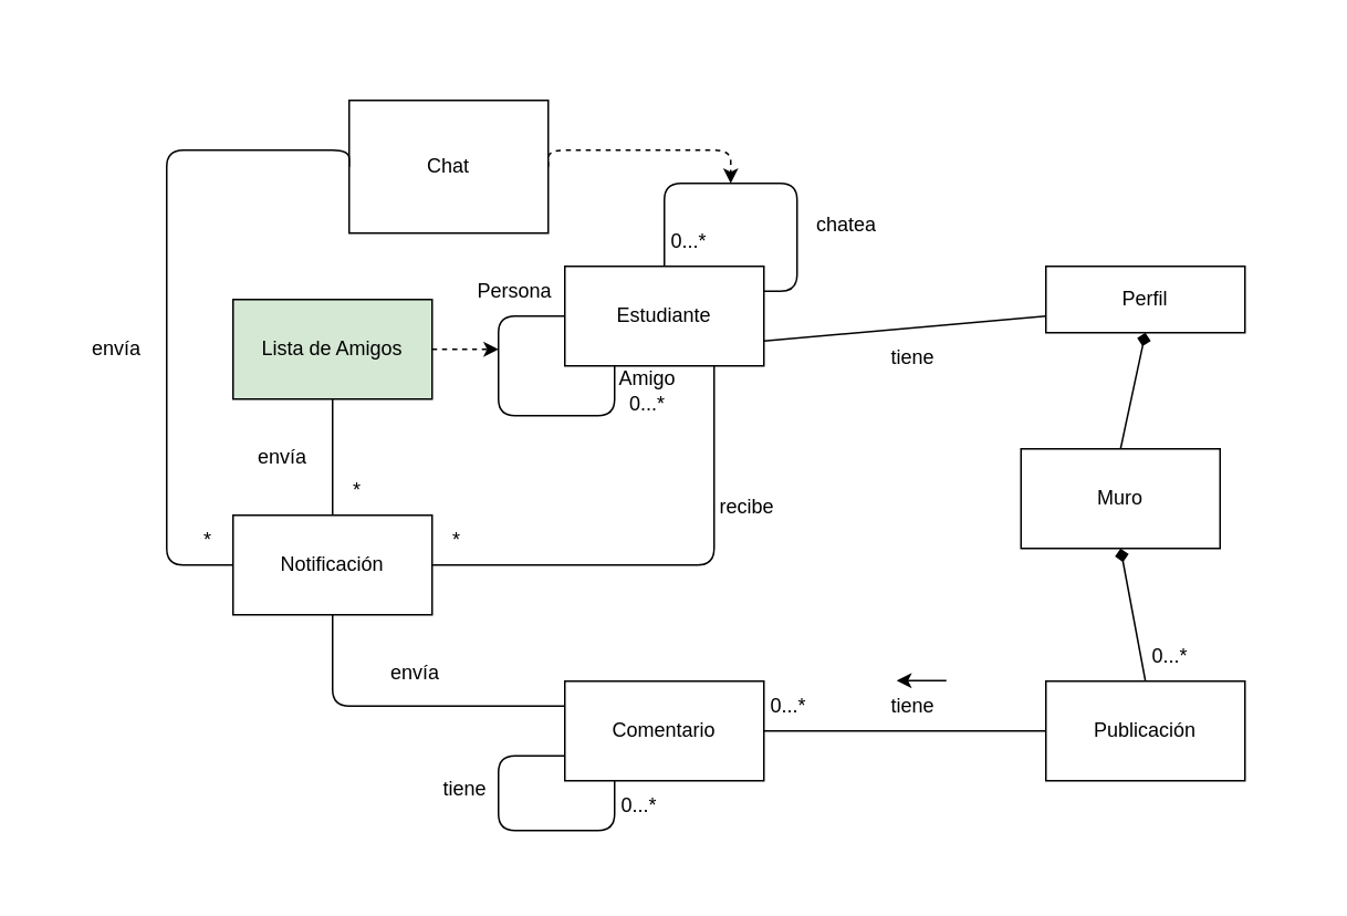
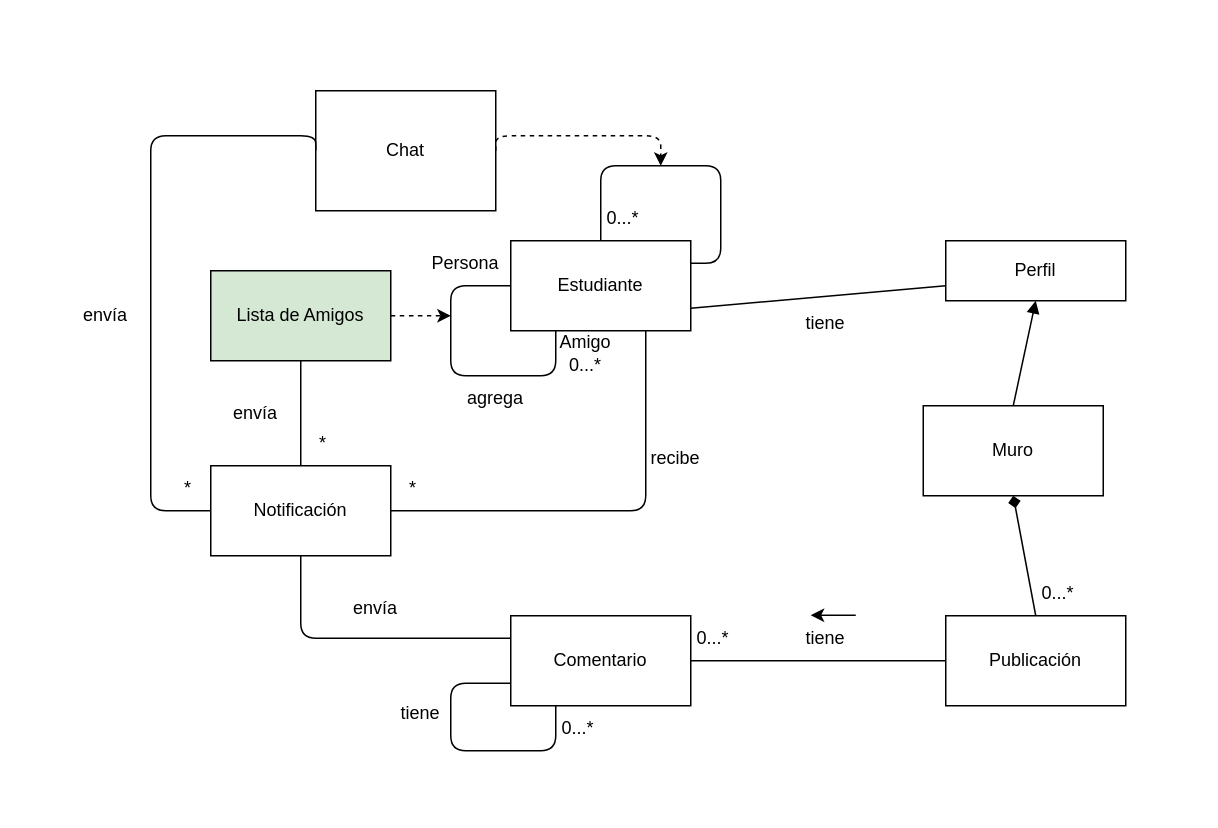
- <mxCell id="41" value="chatea" style="text;html=1;align=center;verticalAlign=middle;whiteSpace=wrap;rounded=0;" parent="1" vertex="1"><mxGeometry x="480" y="120" width="60" height="30" as="geometry" /></mxCell>
- <mxCell id="15" style="edgeStyle=none;html=1;exitX=0.5;exitY=0;exitDx=0;exitDy=0;entryX=0.5;entryY=1;entryDx=0;entryDy=0;endArrow=diamond;endFill=1;" parent="1" source="16" target="14" edge="1"><mxGeometry relative="1" as="geometry" /></mxCell>
+ <mxCell id="15" style="edgeStyle=none;html=1;exitX=0.5;exitY=0;exitDx=0;exitDy=0;entryX=0.5;entryY=1;entryDx=0;entryDy=0;endArrow=block;endFill=1;" parent="1" source="16" target="14" edge="1"><mxGeometry relative="1" as="geometry" /></mxCell>
+ <mxCell id="26" value="agrega" style="text;html=1;align=center;verticalAlign=middle;whiteSpace=wrap;rounded=0;" parent="1" vertex="1"><mxGeometry x="300" y="250" width="60" height="30" as="geometry" /></mxCell>
